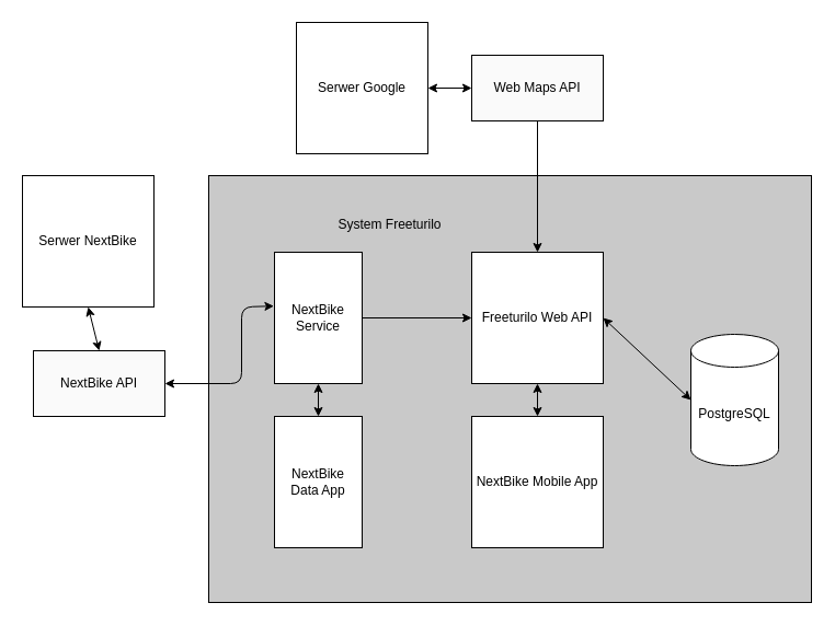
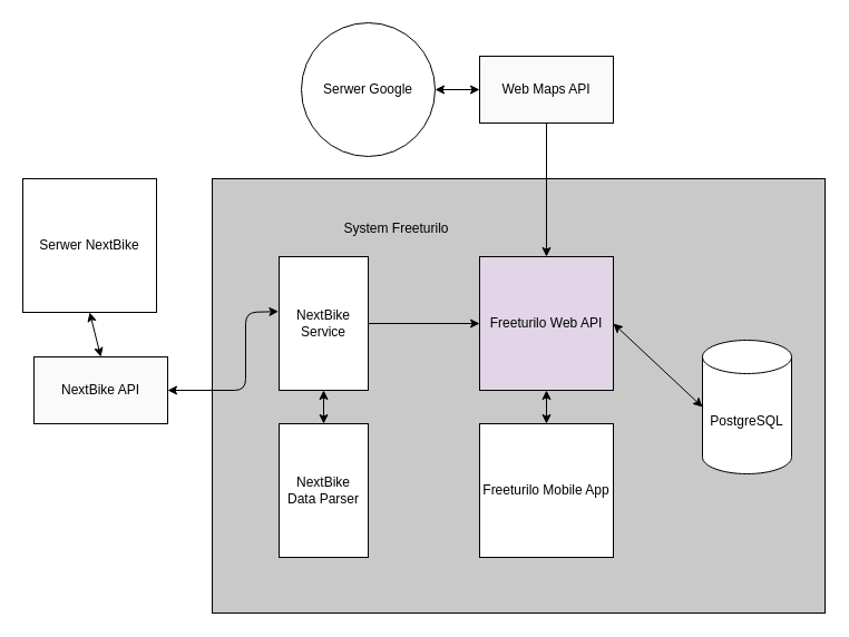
- <mxCell id="17" value="Serwer Google" style="rounded=0;whiteSpace=wrap;html=1;" vertex="1" parent="1"><mxGeometry x="270" y="20" width="120" height="120" as="geometry" /></mxCell>
+ <mxCell id="17" value="Serwer Google" style="ellipse;whiteSpace=wrap;html=1;" vertex="1" parent="1"><mxGeometry x="270" y="20" width="120" height="120" as="geometry" /></mxCell>
- <mxCell id="6" value="Freeturilo Web API" style="whiteSpace=wrap;html=1;" parent="1" vertex="1"><mxGeometry x="430" y="230" width="120" height="120" as="geometry" /></mxCell>
+ <mxCell id="6" value="Freeturilo Web API" style="whiteSpace=wrap;html=1;fillColor=#e1d5e7;" parent="1" vertex="1"><mxGeometry x="430" y="230" width="120" height="120" as="geometry" /></mxCell>
- <mxCell id="5" value="NextBike &lt;br&gt;Data App" style="rounded=0;whiteSpace=wrap;html=1;" parent="1" vertex="1"><mxGeometry x="250" y="380" width="80" height="120" as="geometry" /></mxCell>
+ <mxCell id="5" value="NextBike &lt;br&gt;Data Parser" style="rounded=0;whiteSpace=wrap;html=1;" parent="1" vertex="1"><mxGeometry x="250" y="380" width="80" height="120" as="geometry" /></mxCell>
- <mxCell id="8" value="NextBike Mobile App" style="whiteSpace=wrap;html=1;" parent="1" vertex="1"><mxGeometry x="430" y="380" width="120" height="120" as="geometry" /></mxCell>
+ <mxCell id="8" value="Freeturilo Mobile App" style="whiteSpace=wrap;html=1;" parent="1" vertex="1"><mxGeometry x="430" y="380" width="120" height="120" as="geometry" /></mxCell>
